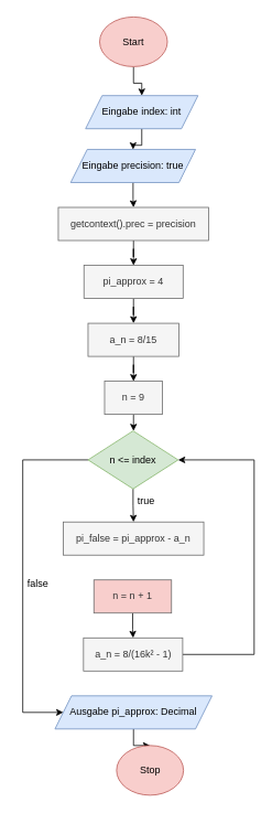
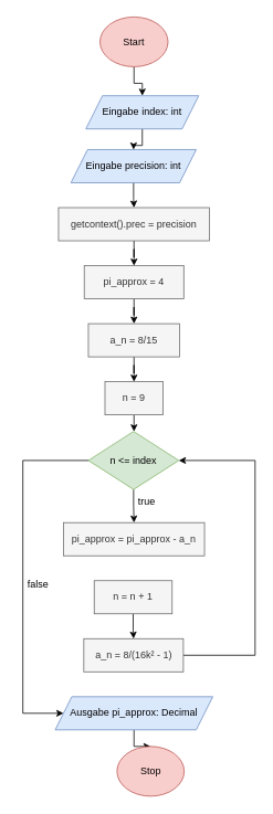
- <mxCell id="7" value="Eingabe precision: true" style="shape=parallelogram;perimeter=parallelogramPerimeter;whiteSpace=wrap;html=1;fixedSize=1;fillColor=#dae8fc;strokeColor=#6c8ebf;" vertex="1" parent="1"><mxGeometry x="85" y="180" width="151" height="40" as="geometry" /></mxCell>
+ <mxCell id="7" value="Eingabe precision: int" style="shape=parallelogram;perimeter=parallelogramPerimeter;whiteSpace=wrap;html=1;fixedSize=1;fillColor=#dae8fc;strokeColor=#6c8ebf;" vertex="1" parent="1"><mxGeometry x="85" y="180" width="151" height="40" as="geometry" /></mxCell>
- <mxCell id="19" value="pi_false = pi_approx - a_n" style="whiteSpace=wrap;html=1;fillColor=#f5f5f5;fontColor=#333333;strokeColor=#666666;" vertex="1" parent="1"><mxGeometry x="76" y="630" width="170" height="40" as="geometry" /></mxCell>
+ <mxCell id="19" value="pi_approx = pi_approx - a_n" style="whiteSpace=wrap;html=1;fillColor=#f5f5f5;fontColor=#333333;strokeColor=#666666;" vertex="1" parent="1"><mxGeometry x="76" y="630" width="170" height="40" as="geometry" /></mxCell>
- <mxCell id="22" value="n = n + 1" style="whiteSpace=wrap;html=1;fillColor=#f8cecc;strokeColor=#666666;fontColor=#333333;" vertex="1" parent="1"><mxGeometry x="113" y="700" width="94" height="40" as="geometry" /></mxCell>
+ <mxCell id="22" value="n = n + 1" style="whiteSpace=wrap;html=1;fillColor=#f5f5f5;strokeColor=#666666;fontColor=#333333;" vertex="1" parent="1"><mxGeometry x="113" y="700" width="94" height="40" as="geometry" /></mxCell>
